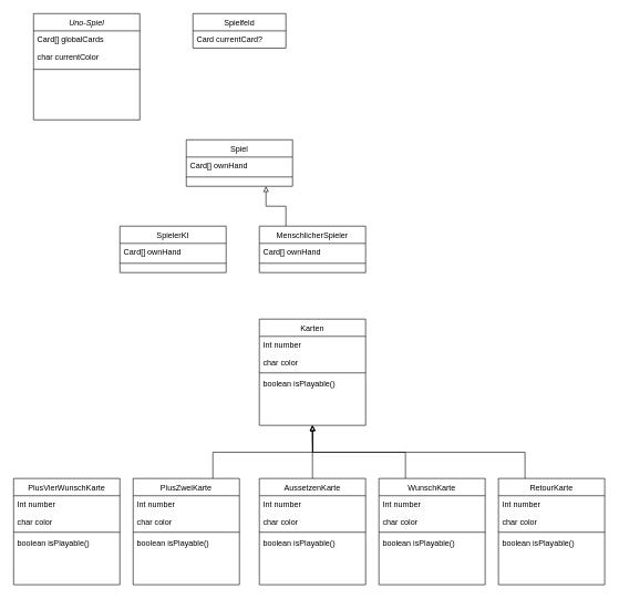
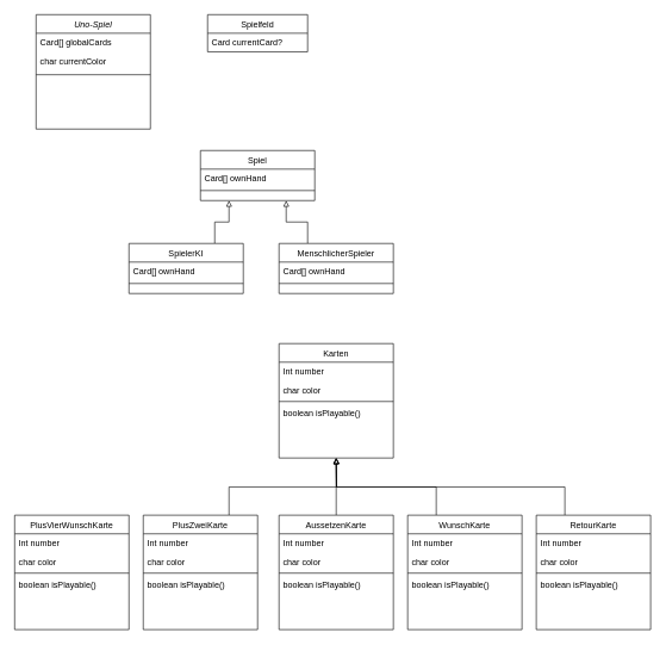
+ <mxCell id="43" style="edgeStyle=orthogonalEdgeStyle;rounded=0;orthogonalLoop=1;jettySize=auto;html=1;exitX=0.75;exitY=0;exitDx=0;exitDy=0;entryX=0.25;entryY=1;entryDx=0;entryDy=0;endArrow=block;endFill=0;" edge="1" parent="1" source="44" target="15"><mxGeometry relative="1" as="geometry" /></mxCell>
